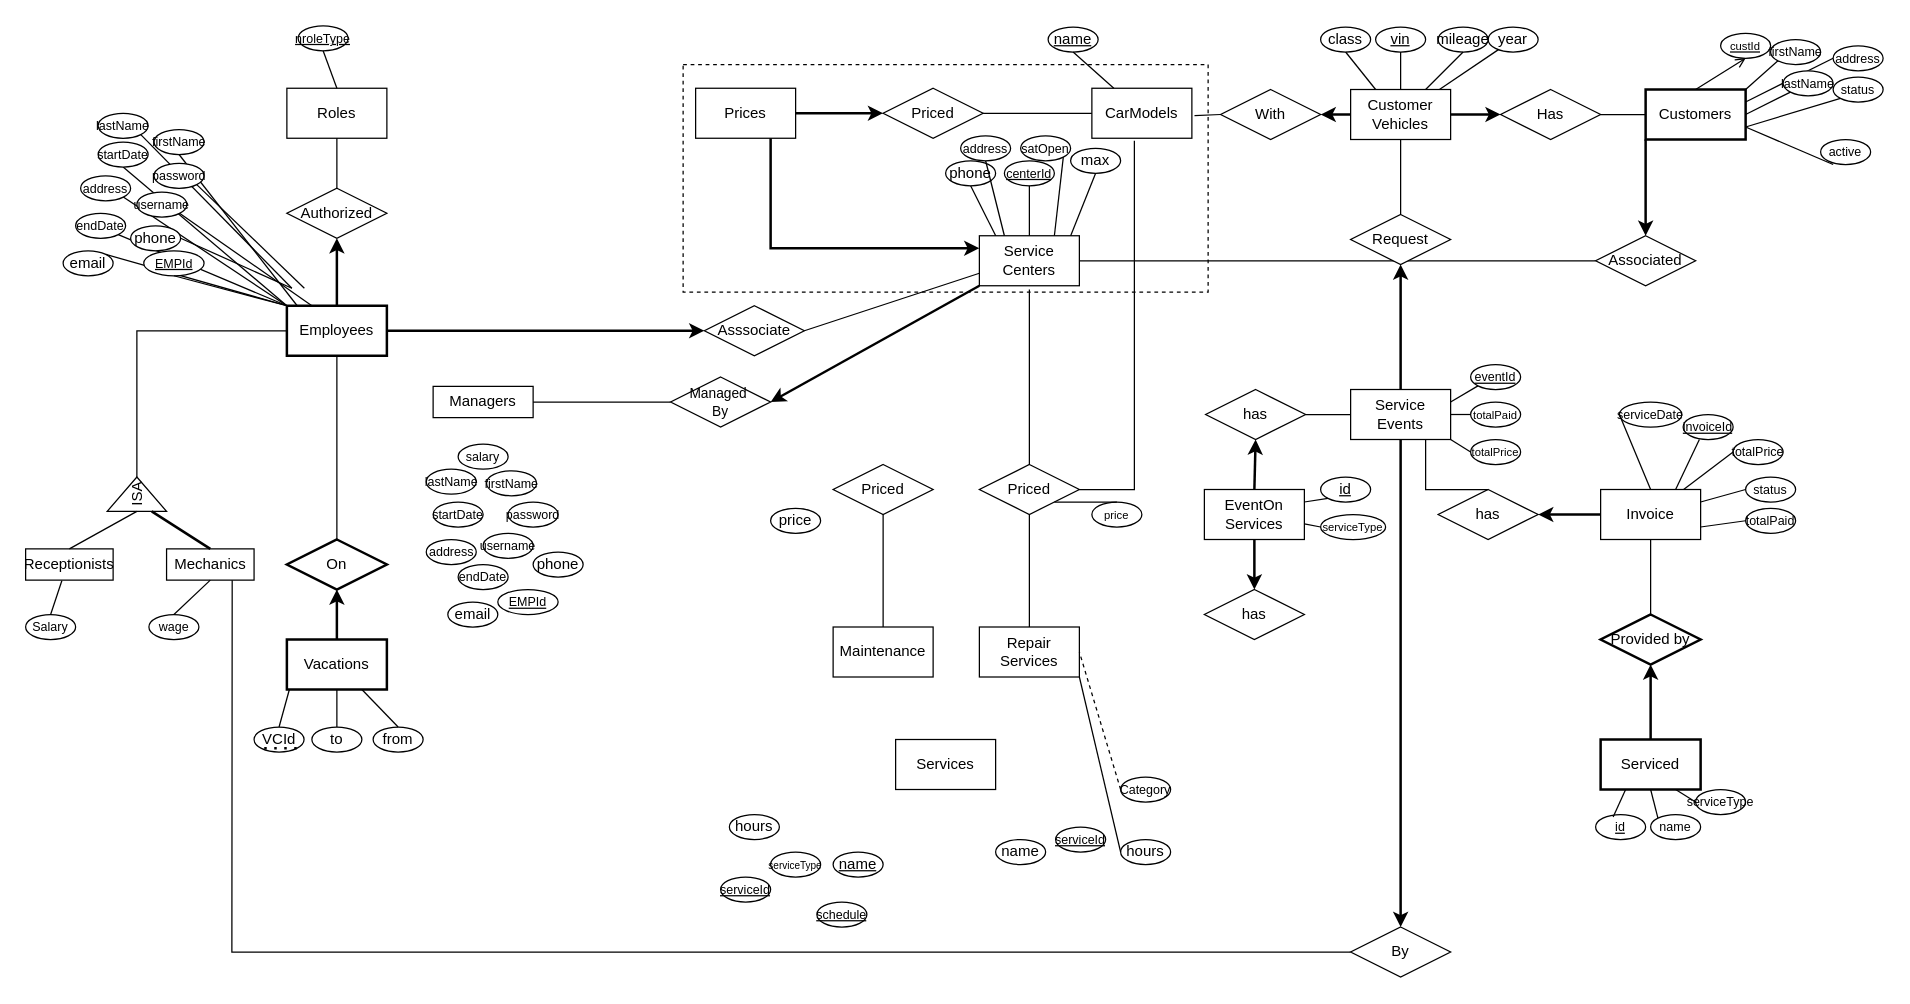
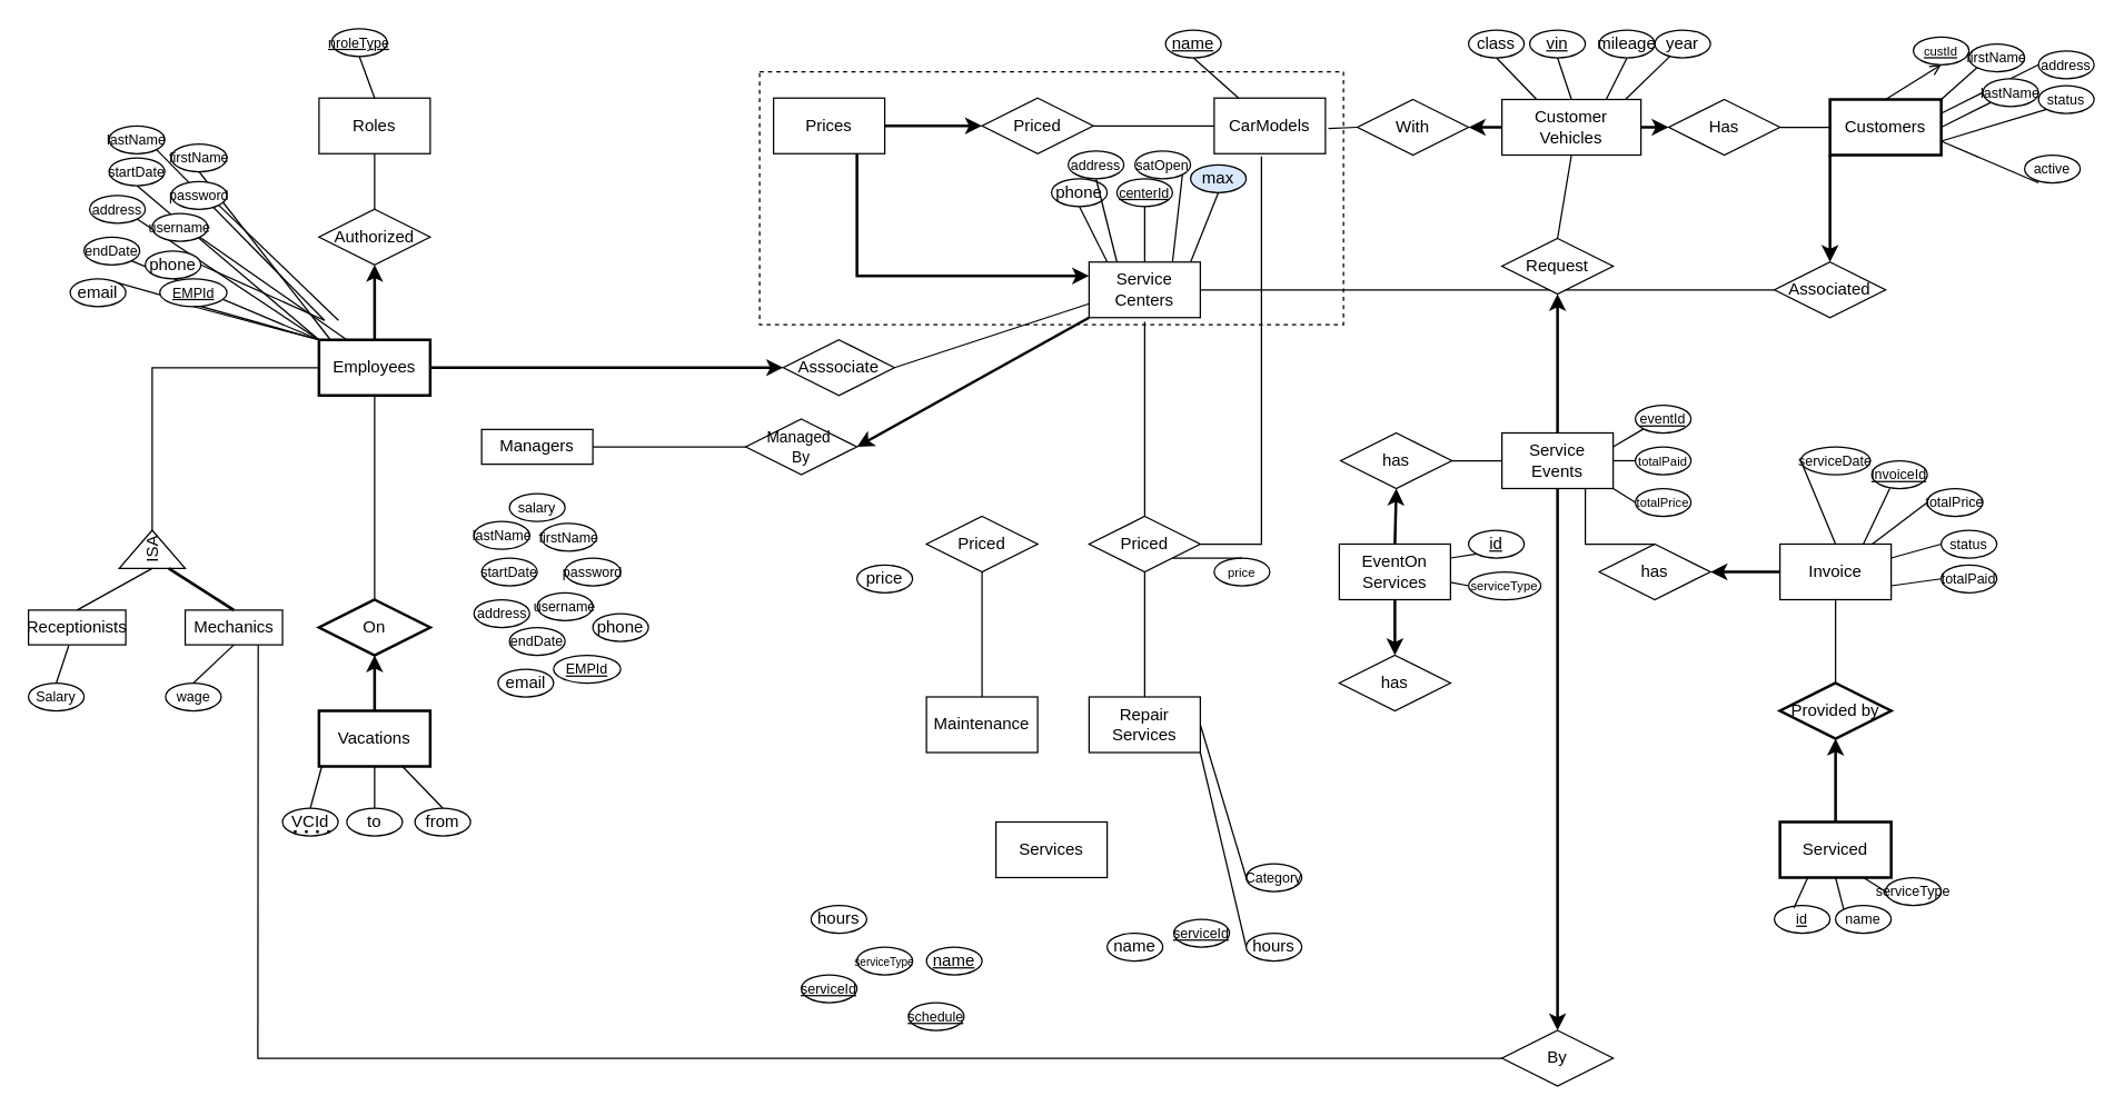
- <mxCell id="103" value="Customer&lt;br&gt;Vehicles" style="rounded=0;whiteSpace=wrap;html=1;" parent="1" vertex="1"><mxGeometry x="1080" y="71" width="80" height="40" as="geometry" /></mxCell>
+ <mxCell id="103" value="Customer&lt;br&gt;Vehicles" style="rounded=0;whiteSpace=wrap;html=1;" parent="1" vertex="1"><mxGeometry x="1080" y="71" width="100" height="40" as="geometry" /></mxCell>
- <mxCell id="73" value="max" style="ellipse;whiteSpace=wrap;html=1;" parent="1" vertex="1"><mxGeometry x="856" y="118" width="40" height="20" as="geometry" /></mxCell>
+ <mxCell id="73" value="max" style="ellipse;whiteSpace=wrap;html=1;fillColor=#dae8fc;" parent="1" vertex="1"><mxGeometry x="856" y="118" width="40" height="20" as="geometry" /></mxCell>
- <mxCell id="81" value="" style="endArrow=none;html=1;rounded=0;exitX=0;exitY=0.5;exitDx=0;exitDy=0;entryX=1;entryY=0.5;entryDx=0;entryDy=0;dashed=1;" parent="1" source="48" target="20" edge="1"><mxGeometry width="50" height="50" relative="1" as="geometry"><mxPoint x="876" y="461" as="sourcePoint" /><mxPoint x="926" y="411" as="targetPoint" /></mxGeometry></mxCell>
+ <mxCell id="81" value="" style="endArrow=none;html=1;rounded=0;exitX=0;exitY=0.5;exitDx=0;exitDy=0;entryX=1;entryY=0.5;entryDx=0;entryDy=0;" parent="1" source="48" target="20" edge="1"><mxGeometry width="50" height="50" relative="1" as="geometry"><mxPoint x="876" y="461" as="sourcePoint" /><mxPoint x="926" y="411" as="targetPoint" /></mxGeometry></mxCell>
